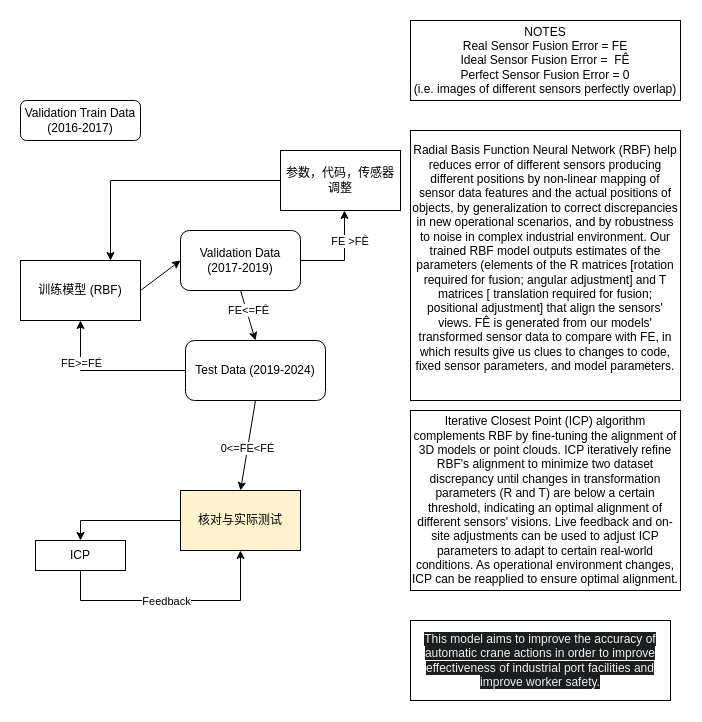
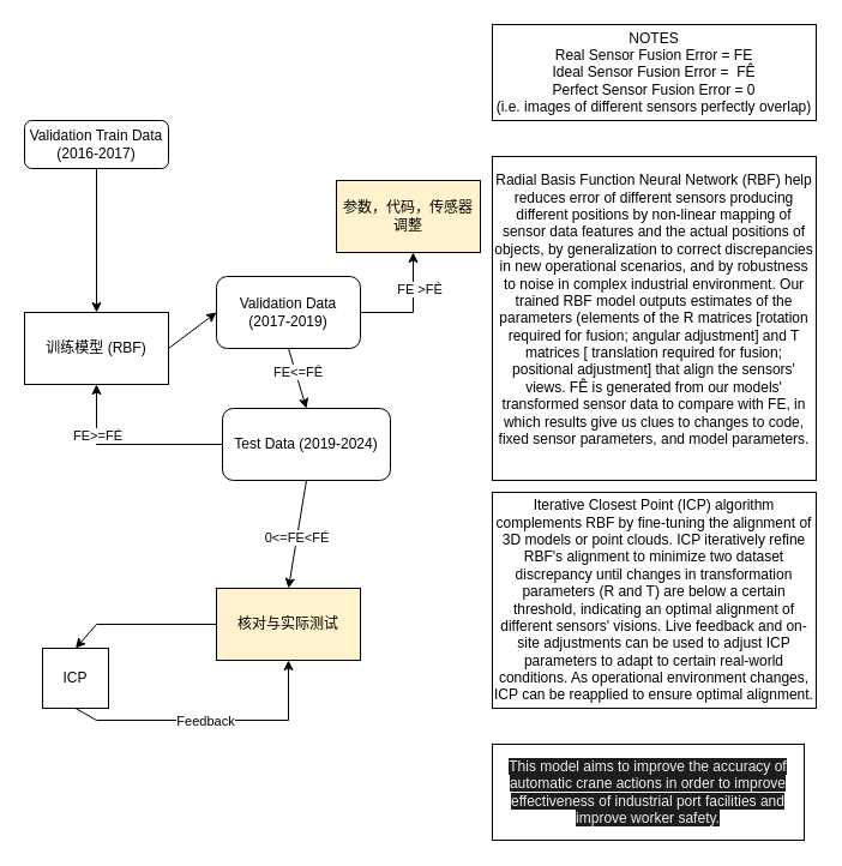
- <mxCell id="12" value="" style="endArrow=classic;html=1;rounded=0;exitX=0;exitY=0.5;exitDx=0;exitDy=0;entryX=0.75;entryY=0;entryDx=0;entryDy=0;" edge="1" parent="1" source="10" target="4"><mxGeometry width="50" height="50" relative="1" as="geometry"><mxPoint x="290" y="280" as="sourcePoint" /><mxPoint x="340" y="230" as="targetPoint" /><Array as="points"><mxPoint x="110" y="180" /></Array></mxGeometry></mxCell>
- <mxCell id="10" value="参数，代码，传感器调整" style="rounded=0;whiteSpace=wrap;html=1;" vertex="1" parent="1"><mxGeometry x="280" y="150" width="120" height="60" as="geometry" /></mxCell>
+ <mxCell id="10" value="参数，代码，传感器调整" style="rounded=0;whiteSpace=wrap;html=1;fillColor=#fff2cc;" vertex="1" parent="1"><mxGeometry x="280" y="150" width="120" height="60" as="geometry" /></mxCell>
+ <mxCell id="11" value="" style="endArrow=classic;html=1;rounded=0;exitX=0.5;exitY=1;exitDx=0;exitDy=0;" edge="1" parent="1" source="2" target="4"><mxGeometry width="50" height="50" relative="1" as="geometry"><mxPoint x="50" y="210" as="sourcePoint" /><mxPoint x="100" y="160" as="targetPoint" /></mxGeometry></mxCell>
- <mxCell id="21" value="ICP" style="rounded=0;whiteSpace=wrap;html=1;" vertex="1" parent="1"><mxGeometry x="35" y="540" width="90" height="30" as="geometry" /></mxCell>
+ <mxCell id="21" value="ICP" style="rounded=0;whiteSpace=wrap;html=1;" vertex="1" parent="1"><mxGeometry x="35" y="540" width="55" height="50" as="geometry" /></mxCell>
